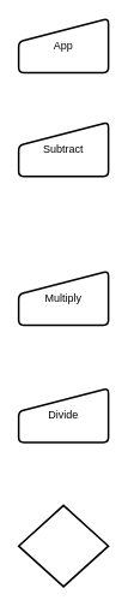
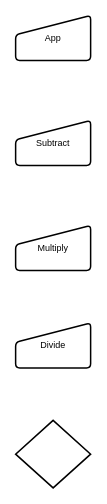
- <mxCell id="3" value="Subtract" style="html=1;strokeWidth=2;shape=manualInput;whiteSpace=wrap;rounded=1;size=26;arcSize=11;" vertex="1" parent="1"><mxGeometry x="20" y="135" width="100" height="60" as="geometry" /></mxCell>
+ <mxCell id="3" value="Subtract" style="html=1;strokeWidth=2;shape=manualInput;whiteSpace=wrap;rounded=1;size=26;arcSize=11;" vertex="1" parent="1"><mxGeometry x="20" y="160" width="100" height="60" as="geometry" /></mxCell>
